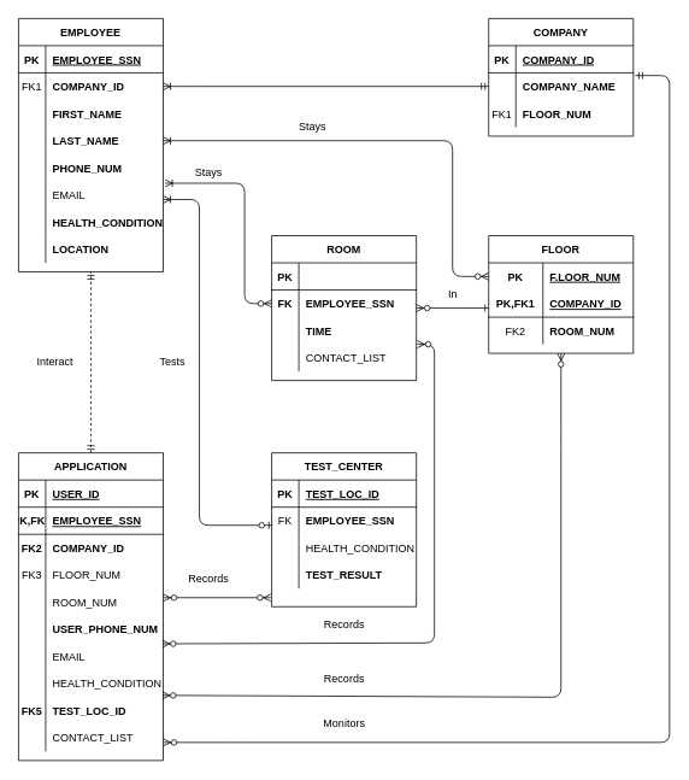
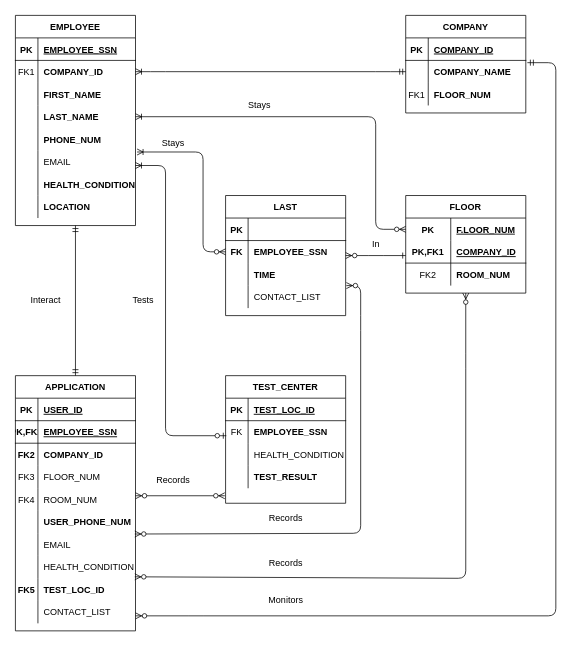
- <mxCell id="92" value="ROOM" style="shape=table;startSize=30;container=1;collapsible=1;childLayout=tableLayout;fixedRows=1;rowLines=0;fontStyle=1;align=center;resizeLast=1;" vertex="1" parent="1"><mxGeometry x="300" y="260" width="160" height="160" as="geometry" /></mxCell>
+ <mxCell id="92" value="LAST" style="shape=table;startSize=30;container=1;collapsible=1;childLayout=tableLayout;fixedRows=1;rowLines=0;fontStyle=1;align=center;resizeLast=1;" vertex="1" parent="1"><mxGeometry x="300" y="260" width="160" height="160" as="geometry" /></mxCell>
- <mxCell id="106" value="" style="fontSize=12;html=1;endArrow=ERmandOne;startArrow=ERmandOne;entryX=0.5;entryY=1;entryDx=0;entryDy=0;exitX=0.5;exitY=0;exitDx=0;exitDy=0;dashed=1;" edge="1" parent="1" source="61" target="12"><mxGeometry width="100" height="100" relative="1" as="geometry"><mxPoint x="320" y="440" as="sourcePoint" /><mxPoint x="420" y="340" as="targetPoint" /></mxGeometry></mxCell>
+ <mxCell id="106" value="" style="fontSize=12;html=1;endArrow=ERmandOne;startArrow=ERmandOne;entryX=0.5;entryY=1;entryDx=0;entryDy=0;exitX=0.5;exitY=0;exitDx=0;exitDy=0;" edge="1" parent="1" source="61" target="12"><mxGeometry width="100" height="100" relative="1" as="geometry"><mxPoint x="320" y="440" as="sourcePoint" /><mxPoint x="420" y="340" as="targetPoint" /></mxGeometry></mxCell>
+ <mxCell id="75" value="FK4" style="shape=partialRectangle;connectable=0;fillColor=none;top=0;left=0;bottom=0;right=0;fontStyle=0;overflow=hidden;" vertex="1" parent="74"><mxGeometry width="30" height="30" as="geometry" /></mxCell>
